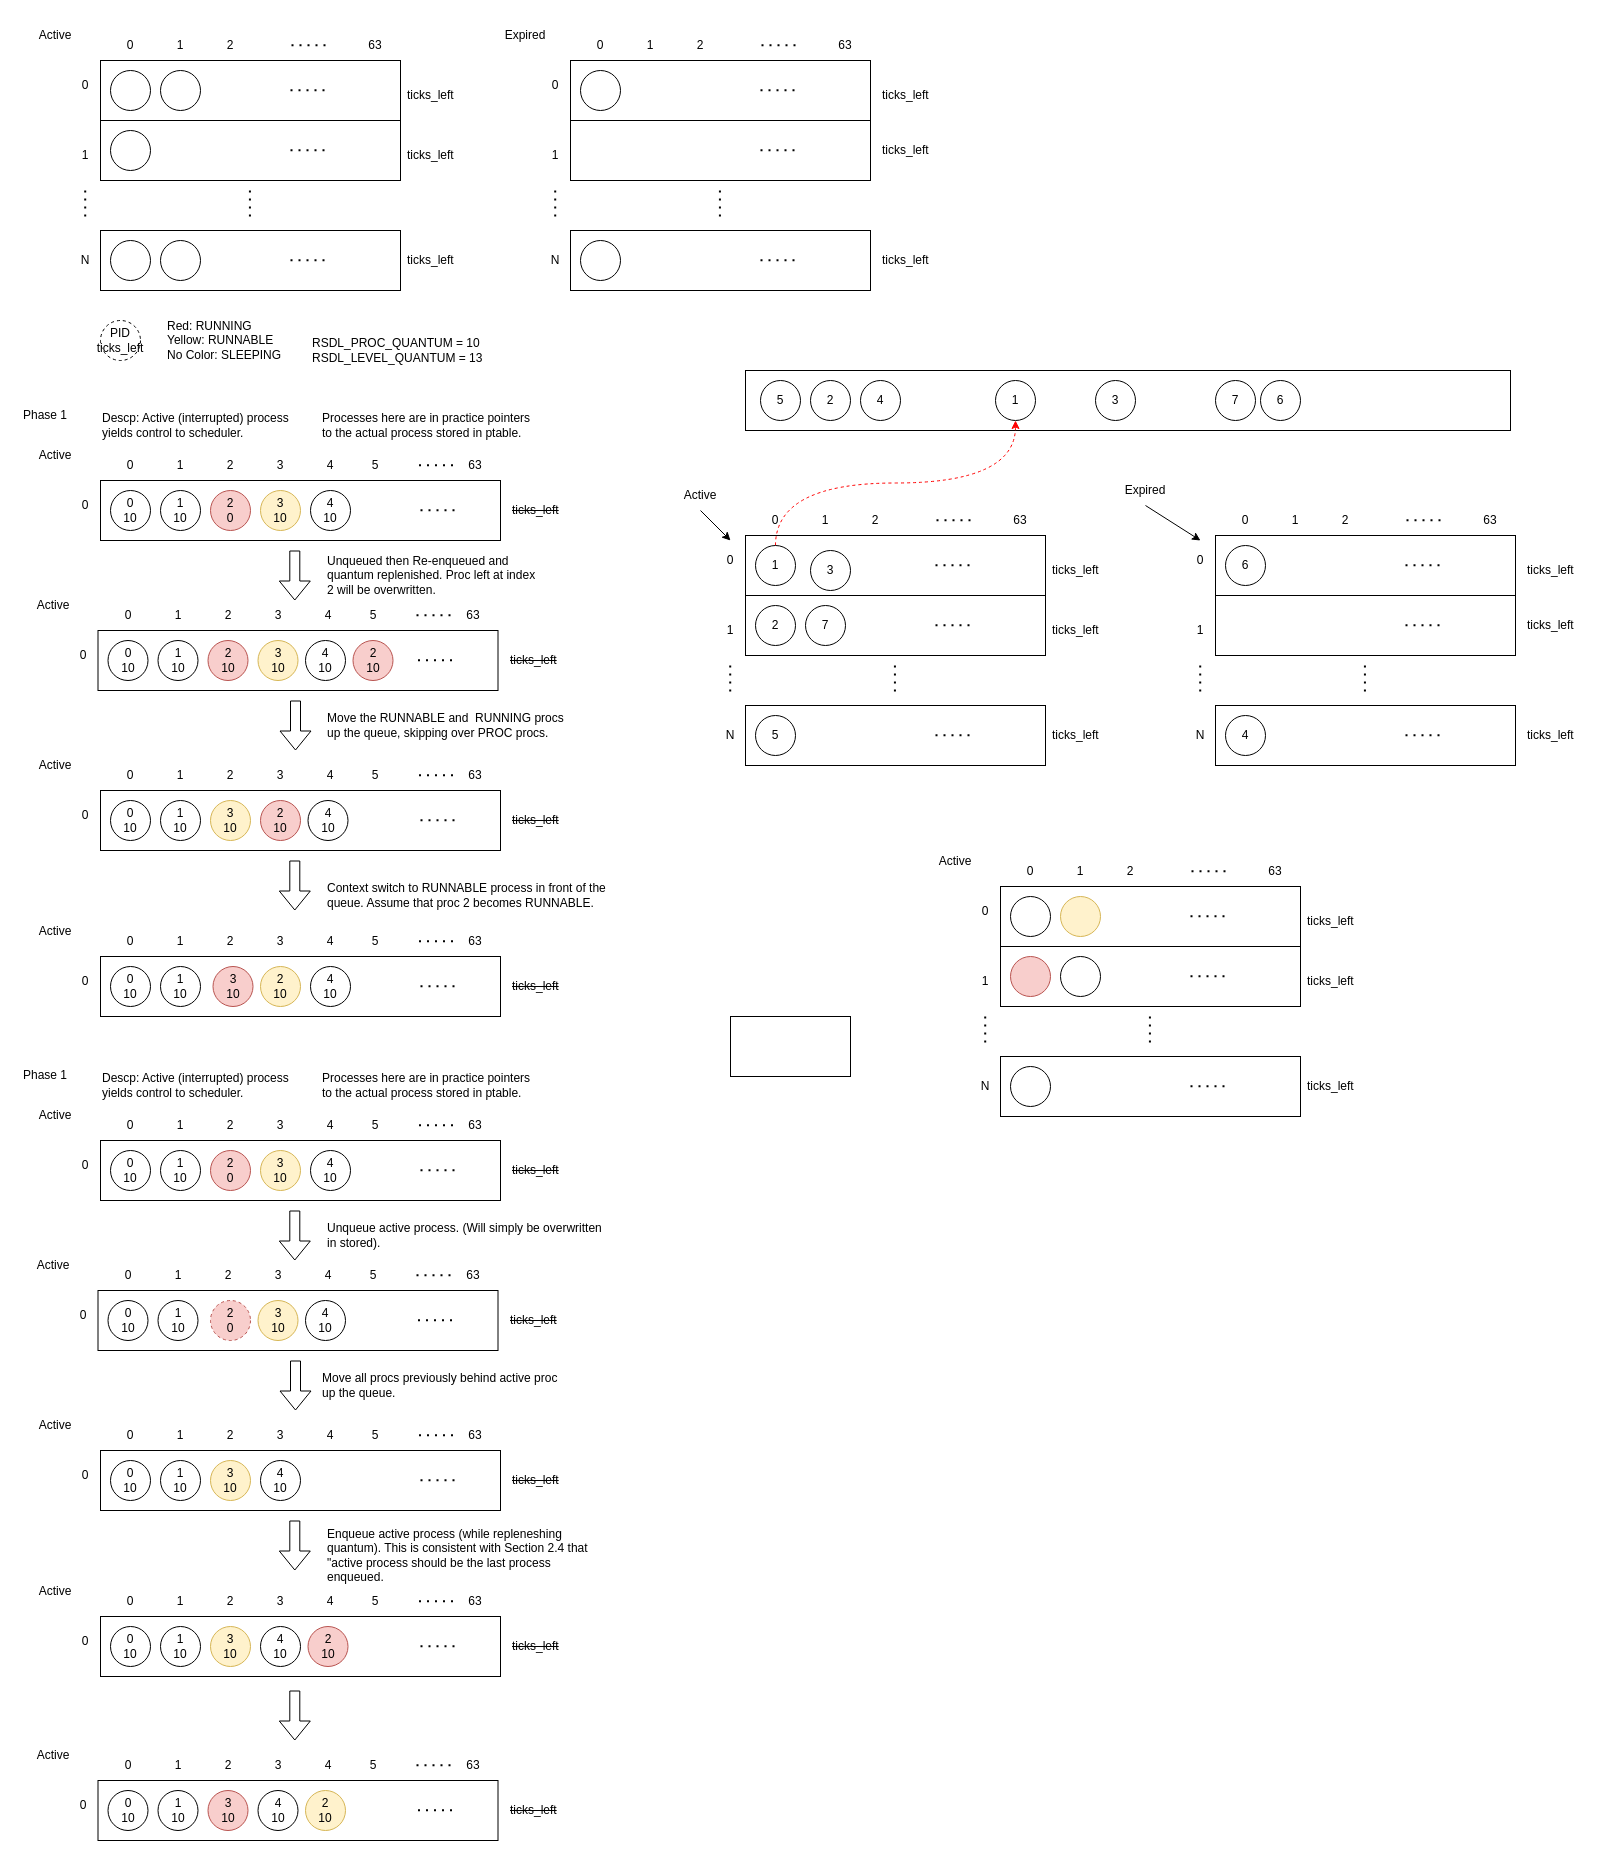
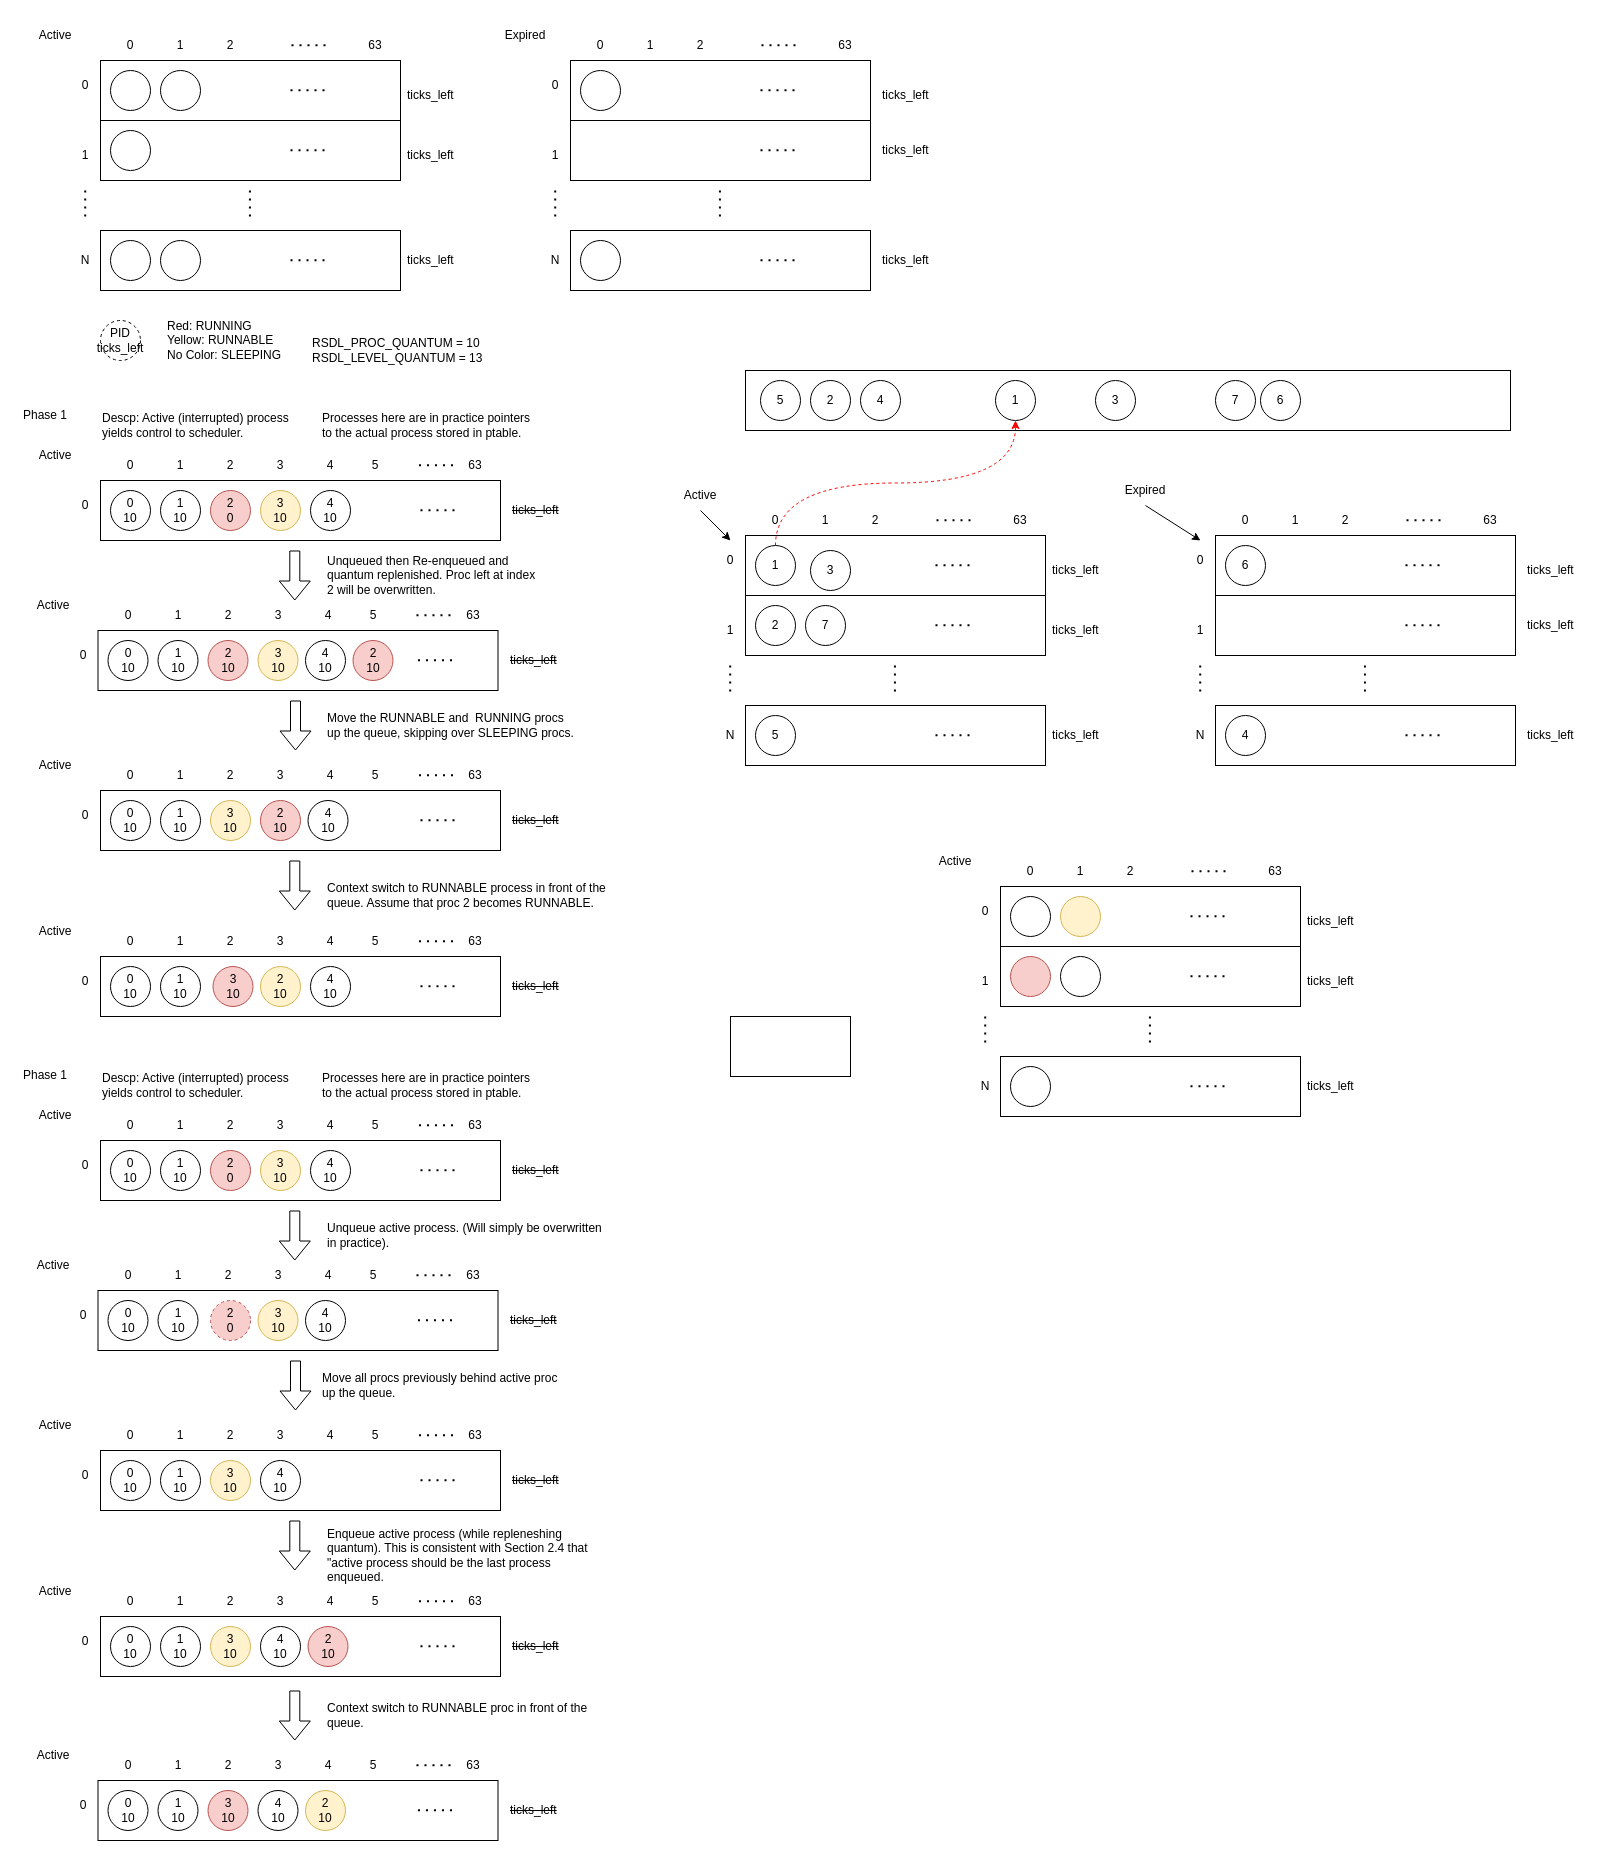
- <mxCell id="128" value="Move the RUNNABLE and&amp;nbsp; RUNNING procs up the queue, skipping over PROC procs." style="text;html=1;strokeColor=none;fillColor=none;align=left;verticalAlign=middle;whiteSpace=wrap;rounded=0;" parent="1" vertex="1"><mxGeometry x="325" y="710" width="250" height="30" as="geometry" /></mxCell>
+ <mxCell id="128" value="Move the RUNNABLE and&amp;nbsp; RUNNING procs up the queue, skipping over SLEEPING procs." style="text;html=1;strokeColor=none;fillColor=none;align=left;verticalAlign=middle;whiteSpace=wrap;rounded=0;" parent="1" vertex="1"><mxGeometry x="325" y="710" width="250" height="30" as="geometry" /></mxCell>
- <mxCell id="247" value="Unqueue active process. (Will simply be overwritten in stored)." style="text;html=1;strokeColor=none;fillColor=none;align=left;verticalAlign=middle;whiteSpace=wrap;rounded=0;" parent="1" vertex="1"><mxGeometry x="325" y="1220" width="285" height="30" as="geometry" /></mxCell>
+ <mxCell id="247" value="Unqueue active process. (Will simply be overwritten in practice)." style="text;html=1;strokeColor=none;fillColor=none;align=left;verticalAlign=middle;whiteSpace=wrap;rounded=0;" parent="1" vertex="1"><mxGeometry x="325" y="1220" width="285" height="30" as="geometry" /></mxCell>
+ <mxCell id="270" value="Context switch to RUNNABLE proc in front of the queue." style="text;html=1;strokeColor=none;fillColor=none;align=left;verticalAlign=middle;whiteSpace=wrap;rounded=0;" parent="1" vertex="1"><mxGeometry x="325" y="1700" width="265" height="30" as="geometry" /></mxCell>
